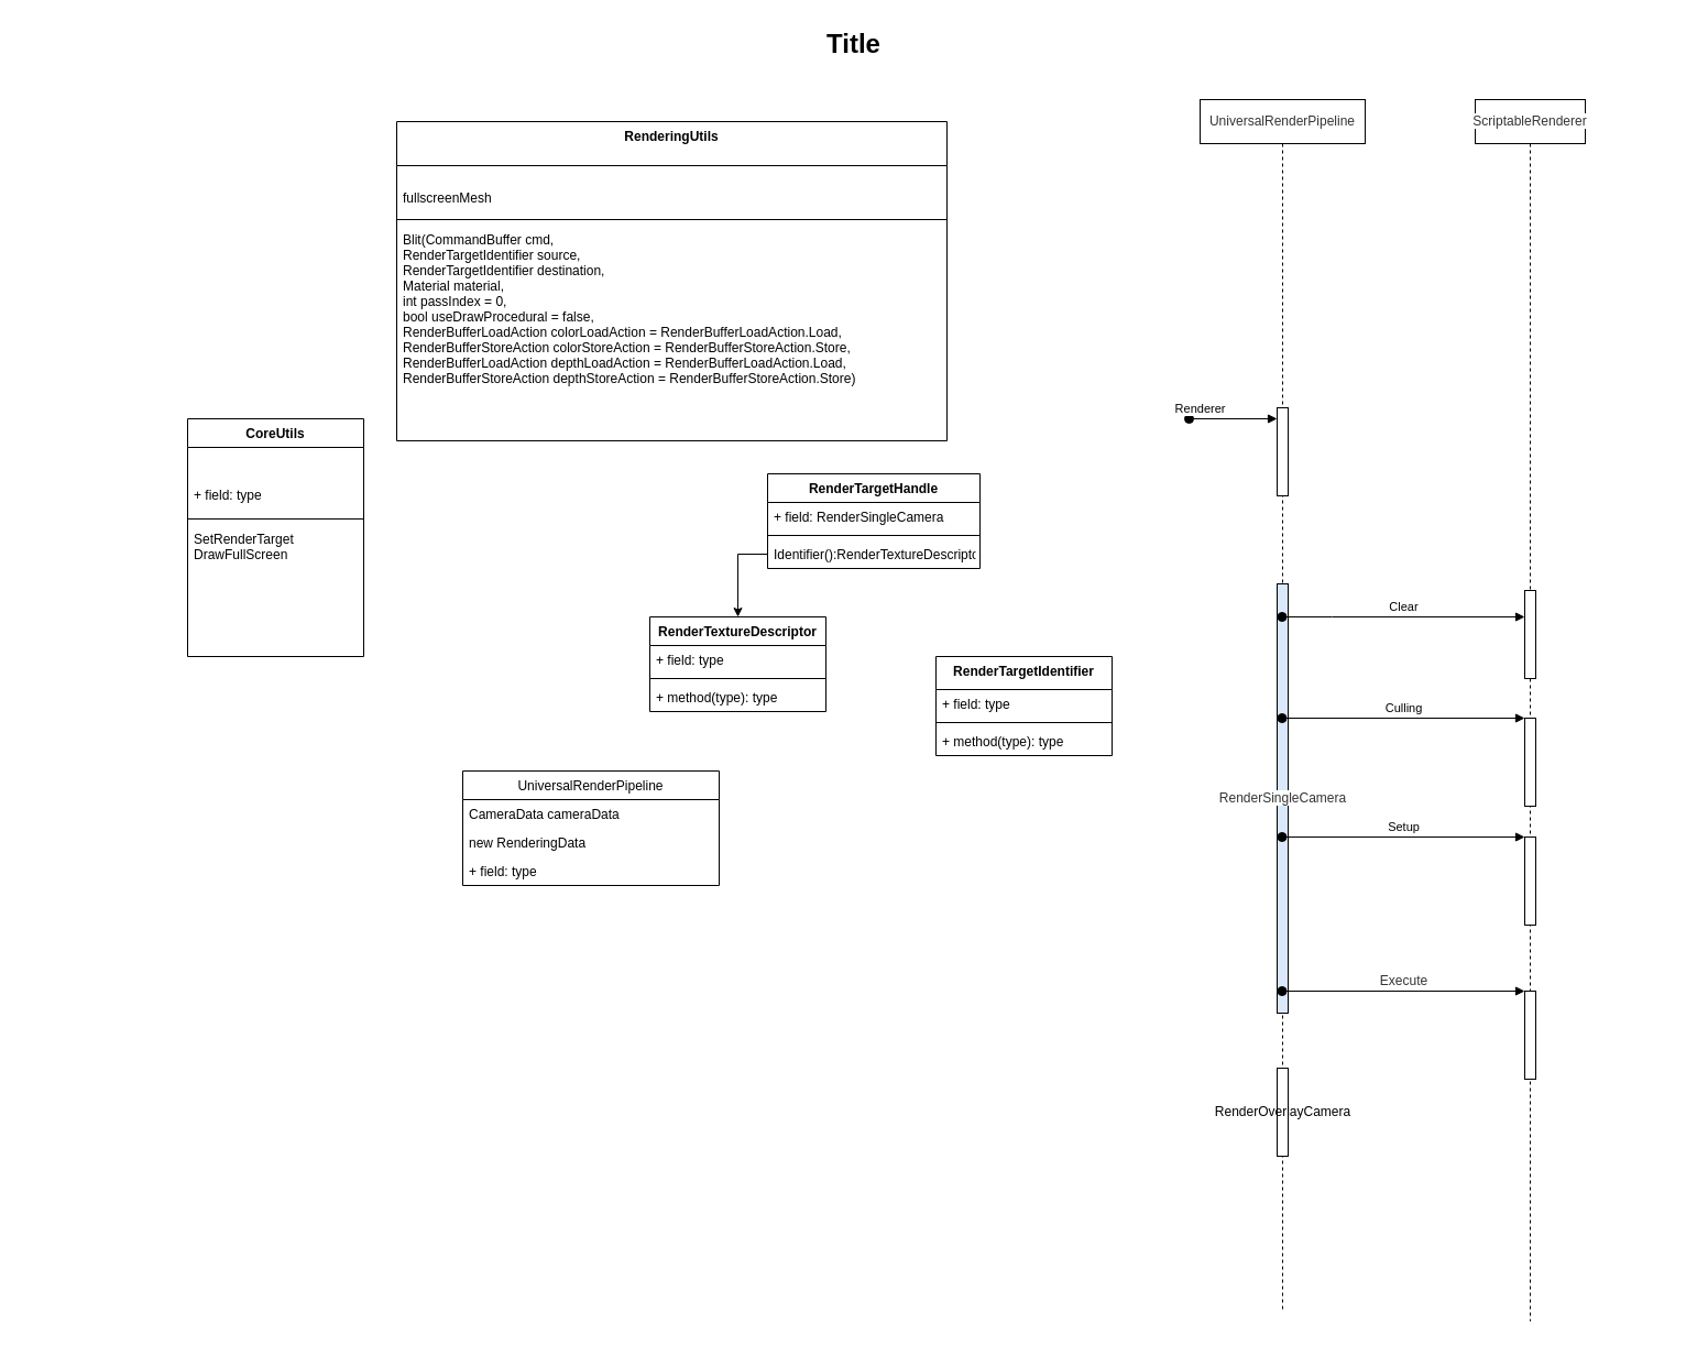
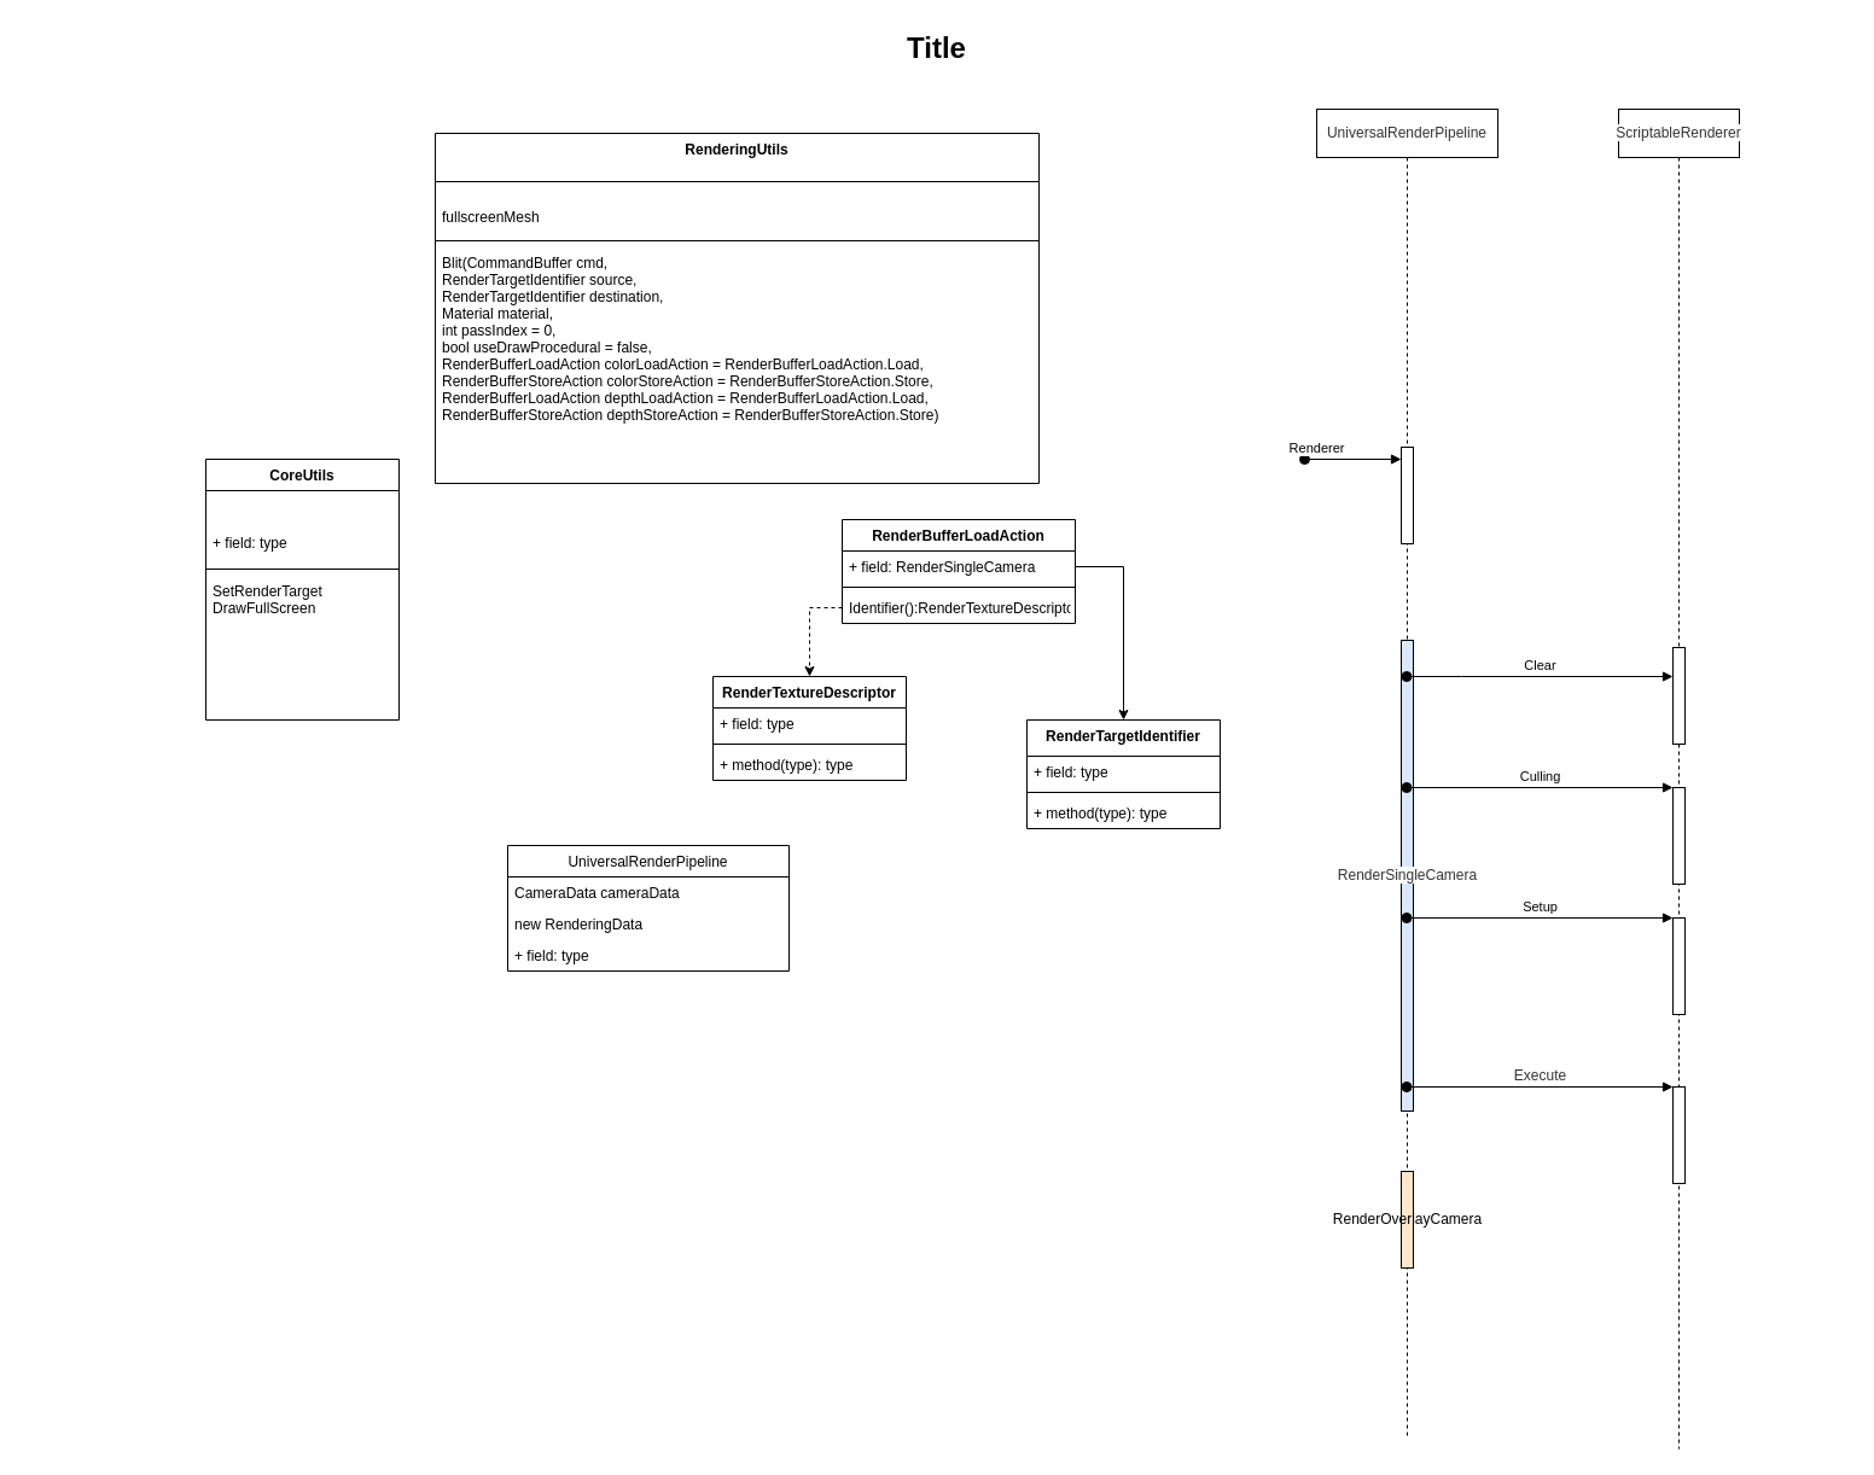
- <mxCell id="18" value="RenderTargetHandle" style="swimlane;fontStyle=1;align=center;verticalAlign=top;childLayout=stackLayout;horizontal=1;startSize=26;horizontalStack=0;resizeParent=1;resizeParentMax=0;resizeLast=0;collapsible=1;marginBottom=0;flipH=0;" vertex="1" parent="1"><mxGeometry x="697" y="430" width="193" height="86" as="geometry" /></mxCell>
+ <mxCell id="18" value="RenderBufferLoadAction" style="swimlane;fontStyle=1;align=center;verticalAlign=top;childLayout=stackLayout;horizontal=1;startSize=26;horizontalStack=0;resizeParent=1;resizeParentMax=0;resizeLast=0;collapsible=1;marginBottom=0;flipH=0;" vertex="1" parent="1"><mxGeometry x="697" y="430" width="193" height="86" as="geometry" /></mxCell>
+ <mxCell id="27" style="edgeStyle=orthogonalEdgeStyle;rounded=0;orthogonalLoop=1;jettySize=auto;html=1;" edge="1" parent="1" source="19" target="14"><mxGeometry relative="1" as="geometry" /></mxCell>
- <mxCell id="26" style="edgeStyle=orthogonalEdgeStyle;rounded=0;orthogonalLoop=1;jettySize=auto;html=1;" edge="1" parent="1" source="21" target="22"><mxGeometry relative="1" as="geometry" /></mxCell>
+ <mxCell id="26" style="edgeStyle=orthogonalEdgeStyle;rounded=0;orthogonalLoop=1;jettySize=auto;html=1;dashed=1;" edge="1" parent="1" source="21" target="22"><mxGeometry relative="1" as="geometry" /></mxCell>
- <mxCell id="45" value="RenderOverlayCamera&lt;br&gt;" style="html=1;points=[];perimeter=orthogonalPerimeter;" vertex="1" parent="1"><mxGeometry x="1160" y="970" width="10" height="80" as="geometry" /></mxCell>
+ <mxCell id="45" value="RenderOverlayCamera&lt;br&gt;" style="html=1;points=[];perimeter=orthogonalPerimeter;fillColor=#ffe6cc;" vertex="1" parent="1"><mxGeometry x="1160" y="970" width="10" height="80" as="geometry" /></mxCell>
